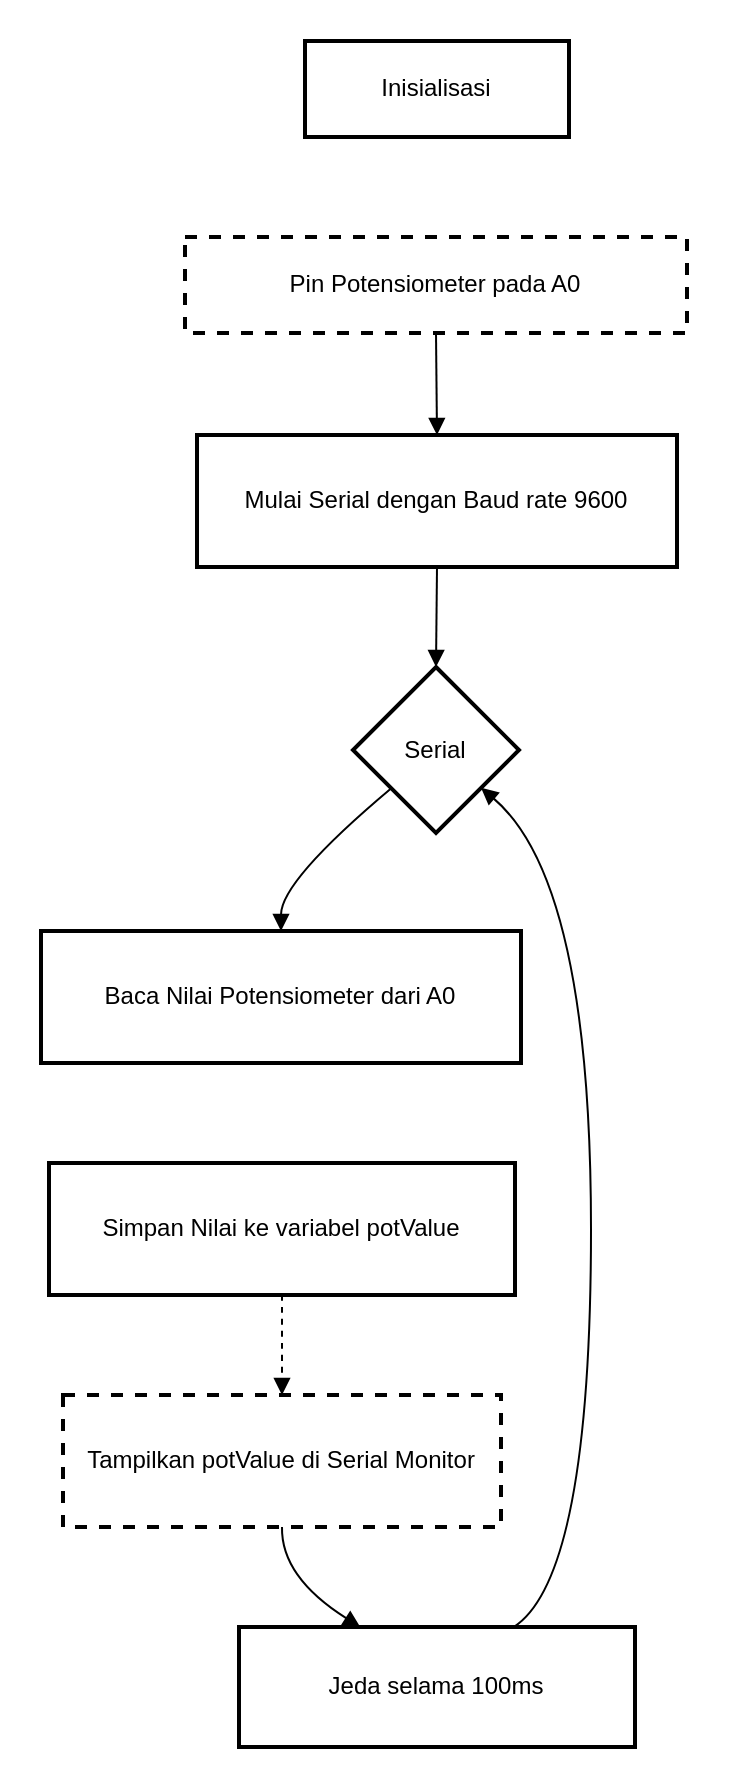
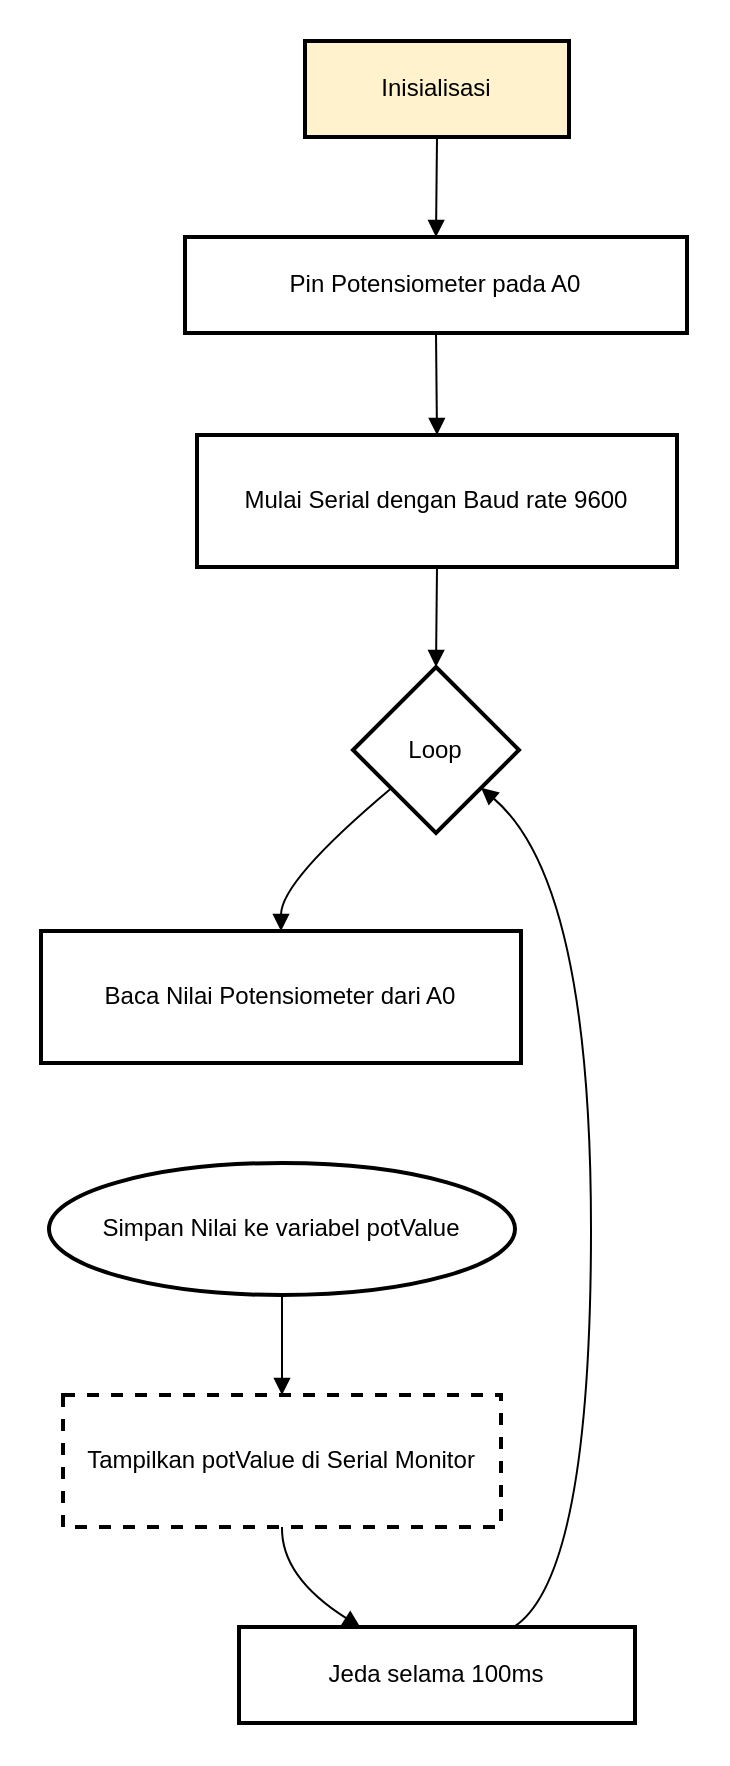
- <mxCell id="2" value="Inisialisasi" style="whiteSpace=wrap;strokeWidth=2;" vertex="1" parent="1"><mxGeometry x="152" y="20" width="132" height="48" as="geometry" /></mxCell>
+ <mxCell id="2" value="Inisialisasi" style="whiteSpace=wrap;strokeWidth=2;fillColor=#fff2cc;" vertex="1" parent="1"><mxGeometry x="152" y="20" width="132" height="48" as="geometry" /></mxCell>
+ <mxCell id="10" value="" style="curved=1;startArrow=none;endArrow=block;exitX=0.5;exitY=1.01;entryX=0.5;entryY=0.01;rounded=0;" edge="1" parent="1" source="2" target="3"><mxGeometry relative="1" as="geometry"><Array as="points" /></mxGeometry></mxCell>
- <mxCell id="3" value="Pin Potensiometer pada A0" style="whiteSpace=wrap;strokeWidth=2;dashed=1;" vertex="1" parent="1"><mxGeometry x="92" y="118" width="251" height="48" as="geometry" /></mxCell>
+ <mxCell id="3" value="Pin Potensiometer pada A0" style="whiteSpace=wrap;strokeWidth=2;" vertex="1" parent="1"><mxGeometry x="92" y="118" width="251" height="48" as="geometry" /></mxCell>
- <mxCell id="5" value="Serial" style="rhombus;strokeWidth=2;whiteSpace=wrap;" vertex="1" parent="1"><mxGeometry x="176" y="333" width="83" height="83" as="geometry" /></mxCell>
+ <mxCell id="5" value="Loop" style="rhombus;strokeWidth=2;whiteSpace=wrap;" vertex="1" parent="1"><mxGeometry x="176" y="333" width="83" height="83" as="geometry" /></mxCell>
- <mxCell id="7" value="Simpan Nilai ke variabel potValue" style="whiteSpace=wrap;strokeWidth=2;" vertex="1" parent="1"><mxGeometry x="24" y="581" width="233" height="66" as="geometry" /></mxCell>
+ <mxCell id="7" value="Simpan Nilai ke variabel potValue" style="ellipse;whiteSpace=wrap;strokeWidth=2;" vertex="1" parent="1"><mxGeometry x="24" y="581" width="233" height="66" as="geometry" /></mxCell>
- <mxCell id="14" value="" style="curved=1;startArrow=none;endArrow=block;exitX=0.5;exitY=1.01;entryX=0.5;entryY=0.01;rounded=0;dashed=1;" edge="1" parent="1" source="7" target="8"><mxGeometry relative="1" as="geometry"><Array as="points" /></mxGeometry></mxCell>
+ <mxCell id="14" value="" style="curved=1;startArrow=none;endArrow=block;exitX=0.5;exitY=1.01;entryX=0.5;entryY=0.01;rounded=0;" edge="1" parent="1" source="7" target="8"><mxGeometry relative="1" as="geometry"><Array as="points" /></mxGeometry></mxCell>
- <mxCell id="9" value="Jeda selama 100ms" style="whiteSpace=wrap;strokeWidth=2;" vertex="1" parent="1"><mxGeometry x="119" y="813" width="198" height="60" as="geometry" /></mxCell>
+ <mxCell id="9" value="Jeda selama 100ms" style="whiteSpace=wrap;strokeWidth=2;" vertex="1" parent="1"><mxGeometry x="119" y="813" width="198" height="48" as="geometry" /></mxCell>
